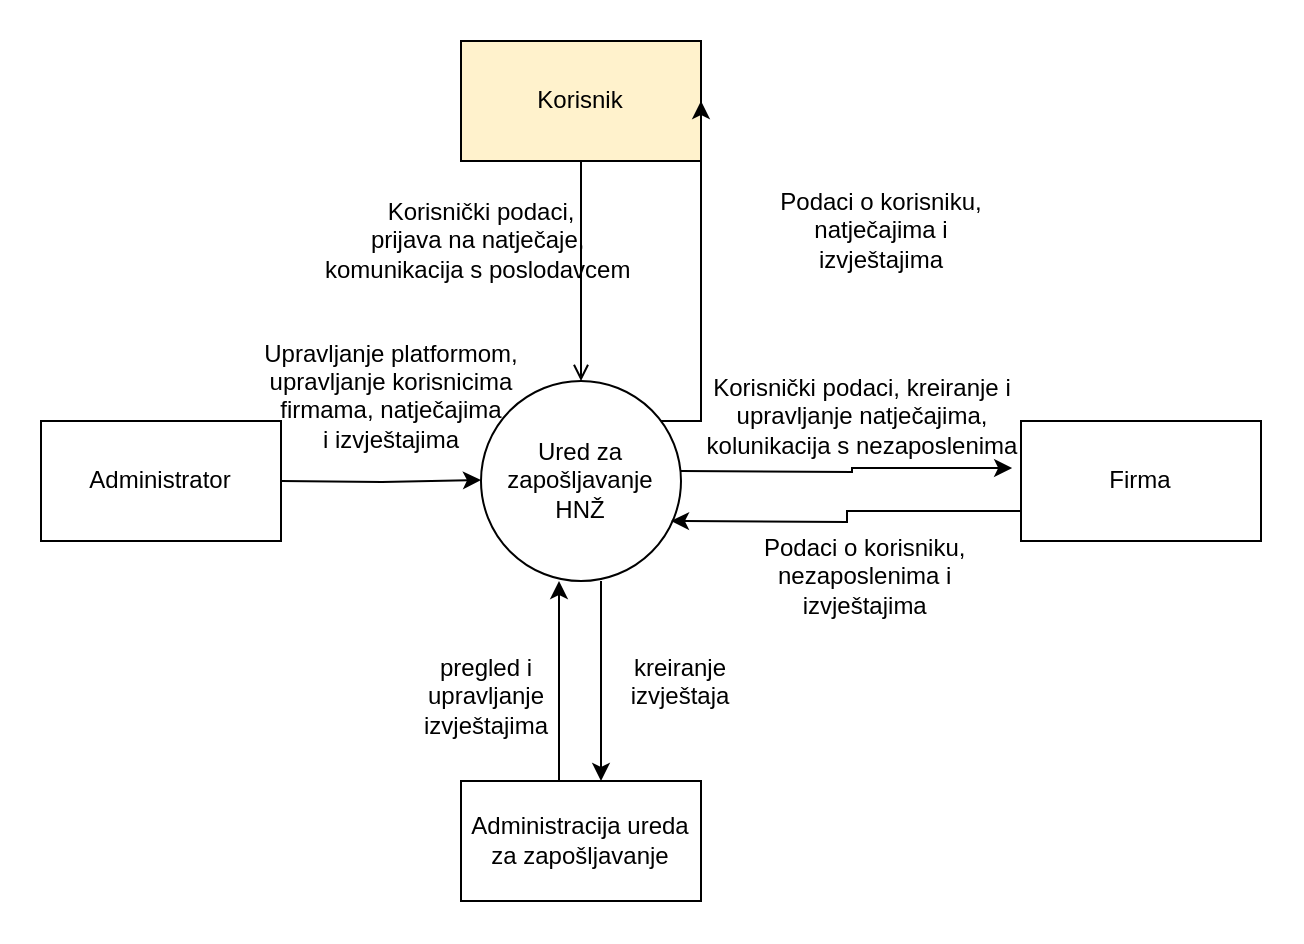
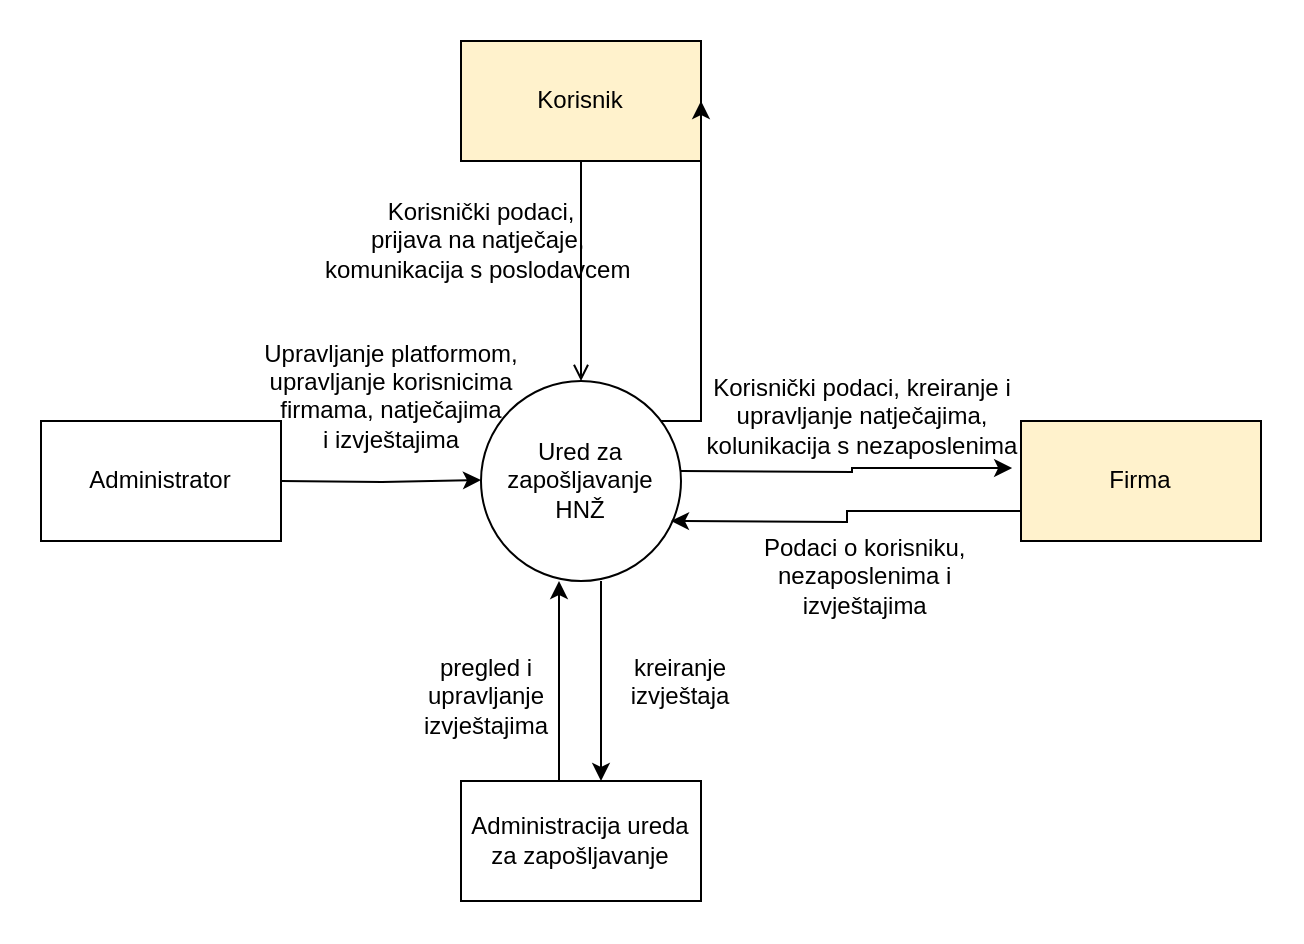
- <mxCell id="7" value="Podaci o korisniku,&lt;br&gt;natječajima i &lt;br&gt;izvještajima" style="text;html=1;align=center;verticalAlign=middle;resizable=0;points=[];autosize=1;strokeColor=none;fillColor=none;" parent="1" vertex="1"><mxGeometry x="380" y="85" width="120" height="60" as="geometry" /></mxCell>
- <mxCell id="16" value="Firma" style="rounded=0;whiteSpace=wrap;html=1;" parent="1" vertex="1"><mxGeometry x="510" y="210" width="120" height="60" as="geometry" /></mxCell>
+ <mxCell id="16" value="Firma" style="rounded=0;whiteSpace=wrap;html=1;fillColor=#fff2cc;" parent="1" vertex="1"><mxGeometry x="510" y="210" width="120" height="60" as="geometry" /></mxCell>
